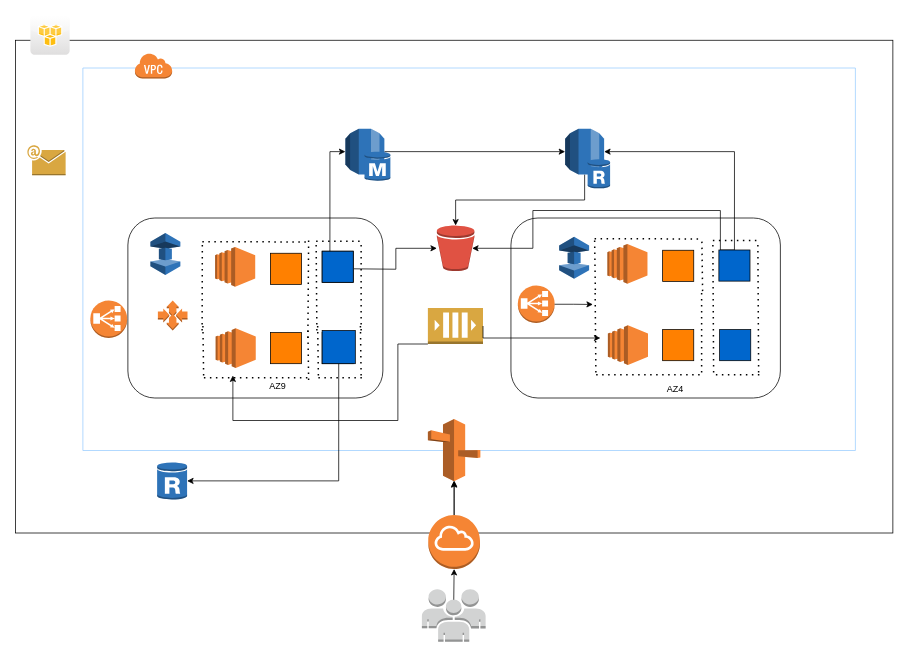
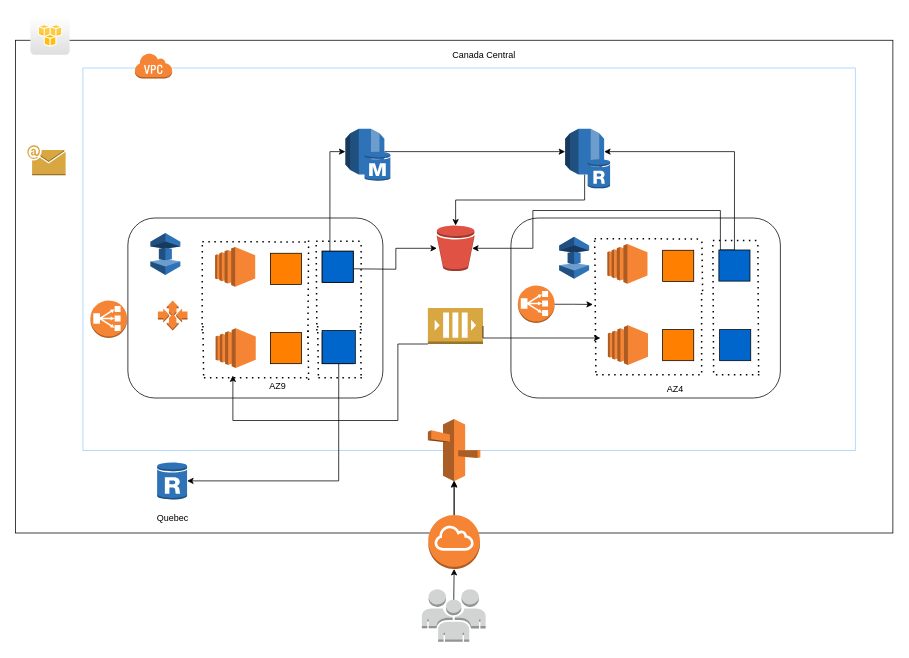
+ <mxCell id="6" value="Canada Central" style="text;html=1;strokeColor=none;fillColor=none;align=center;verticalAlign=middle;whiteSpace=wrap;rounded=0;" parent="5" vertex="1"><mxGeometry x="480" y="-32" width="110" height="30" as="geometry" /></mxCell>
+ <mxCell id="32" value="Quebec" style="text;html=1;strokeColor=none;fillColor=none;align=center;verticalAlign=middle;whiteSpace=wrap;rounded=0;" parent="1" vertex="1"><mxGeometry x="200" y="676" width="60" height="30" as="geometry" /></mxCell>
